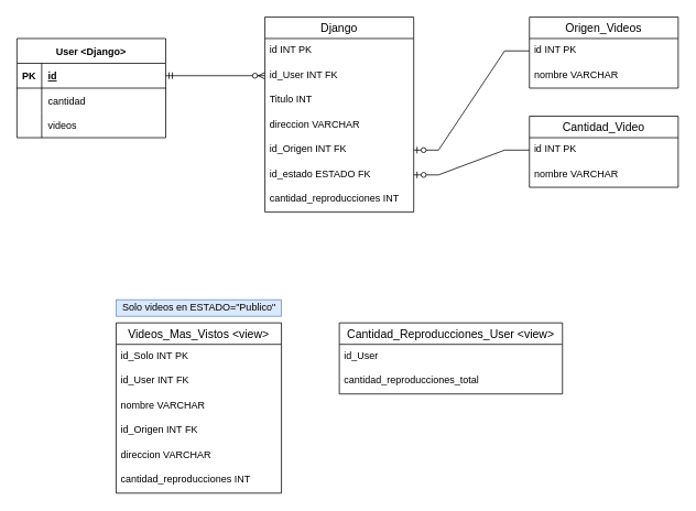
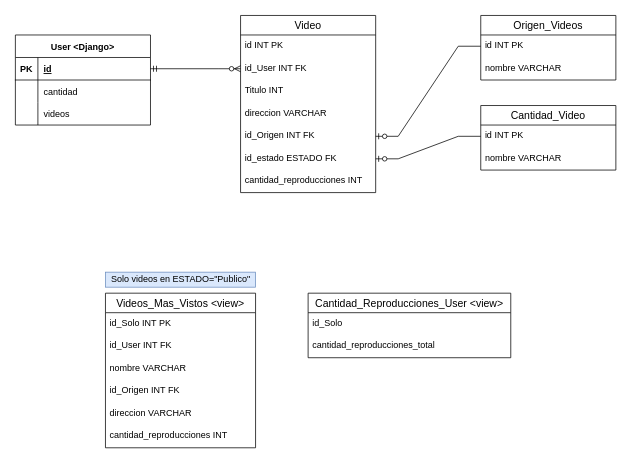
- <mxCell id="12" value="Django" style="swimlane;fontStyle=0;childLayout=stackLayout;horizontal=1;startSize=26;horizontalStack=0;resizeParent=1;resizeParentMax=0;resizeLast=0;collapsible=1;marginBottom=0;align=center;fontSize=14;" vertex="1" parent="1"><mxGeometry x="320" y="20" width="180" height="236" as="geometry" /></mxCell>
+ <mxCell id="12" value="Video" style="swimlane;fontStyle=0;childLayout=stackLayout;horizontal=1;startSize=26;horizontalStack=0;resizeParent=1;resizeParentMax=0;resizeLast=0;collapsible=1;marginBottom=0;align=center;fontSize=14;" vertex="1" parent="1"><mxGeometry x="320" y="20" width="180" height="236" as="geometry" /></mxCell>
- <mxCell id="35" value="id_User" style="text;strokeColor=none;fillColor=none;spacingLeft=4;spacingRight=4;overflow=hidden;rotatable=0;points=[[0,0.5],[1,0.5]];portConstraint=eastwest;fontSize=12;" vertex="1" parent="34"><mxGeometry y="26" width="270" height="30" as="geometry" /></mxCell>
+ <mxCell id="35" value="id_Solo" style="text;strokeColor=none;fillColor=none;spacingLeft=4;spacingRight=4;overflow=hidden;rotatable=0;points=[[0,0.5],[1,0.5]];portConstraint=eastwest;fontSize=12;" vertex="1" parent="34"><mxGeometry y="26" width="270" height="30" as="geometry" /></mxCell>
